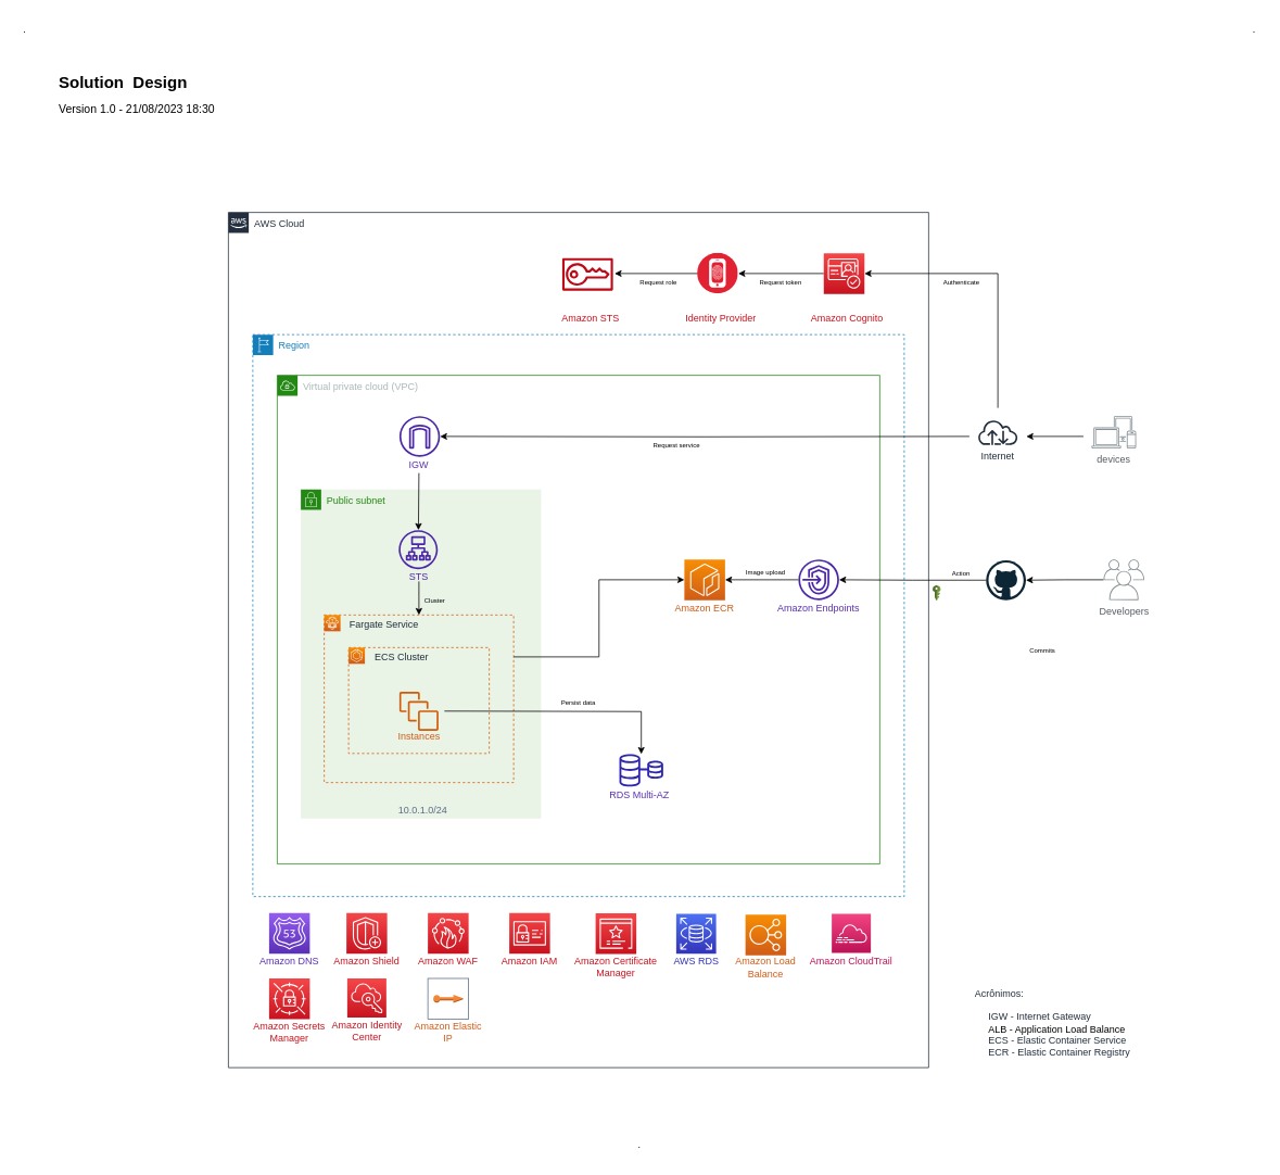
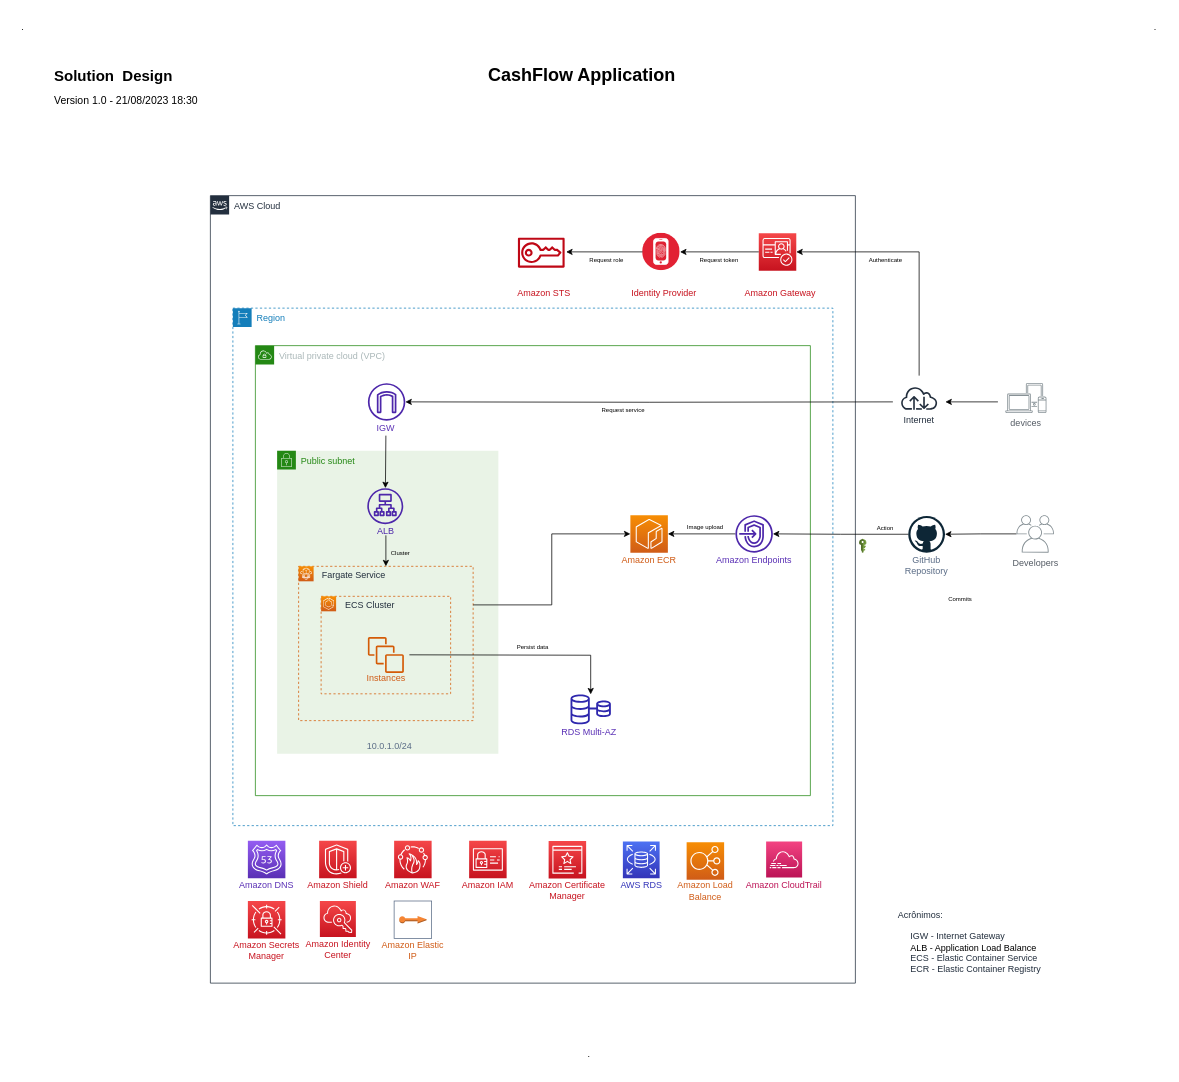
+ <mxCell id="98" value="CashFlow Application" style="text;strokeColor=none;fillColor=none;html=1;fontSize=24;fontStyle=1;verticalAlign=middle;align=center;" parent="1" vertex="1"><mxGeometry x="630" y="80" width="290" height="40" as="geometry" /></mxCell>
- <mxCell id="42" value="&lt;font color=&quot;#c7131f&quot;&gt;Amazon Cognito&lt;/font&gt;" style="text;html=1;strokeColor=none;fillColor=none;align=center;verticalAlign=middle;whiteSpace=wrap;rounded=0;" parent="41" vertex="1"><mxGeometry y="50" width="100" height="20" as="geometry" /></mxCell>
+ <mxCell id="42" value="&lt;font color=&quot;#c7131f&quot;&gt;Amazon Gateway&lt;/font&gt;" style="text;html=1;strokeColor=none;fillColor=none;align=center;verticalAlign=middle;whiteSpace=wrap;rounded=0;" parent="41" vertex="1"><mxGeometry y="50" width="100" height="20" as="geometry" /></mxCell>
- <mxCell id="28" value="&lt;font color=&quot;#4d27aa&quot;&gt;STS&lt;/font&gt;" style="text;html=1;strokeColor=none;fillColor=none;align=center;verticalAlign=middle;whiteSpace=wrap;rounded=0;" parent="26" vertex="1"><mxGeometry y="51" width="89.61" height="12" as="geometry" /></mxCell>
+ <mxCell id="28" value="&lt;font color=&quot;#4d27aa&quot;&gt;ALB&lt;/font&gt;" style="text;html=1;strokeColor=none;fillColor=none;align=center;verticalAlign=middle;whiteSpace=wrap;rounded=0;" parent="26" vertex="1"><mxGeometry y="51" width="89.61" height="12" as="geometry" /></mxCell>
+ <mxCell id="86" value="&lt;font color=&quot;#5a6c86&quot;&gt;GitHub&lt;br&gt;Repository&lt;/font&gt;" style="text;html=1;strokeColor=none;fillColor=none;align=center;verticalAlign=middle;whiteSpace=wrap;rounded=0;" parent="84" vertex="1"><mxGeometry y="49" width="70" height="34" as="geometry" /></mxCell>
